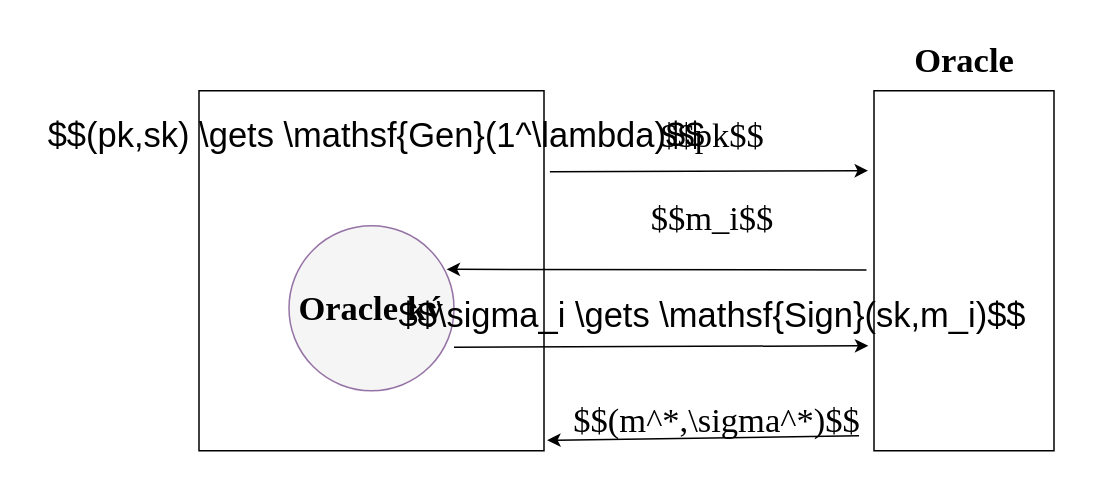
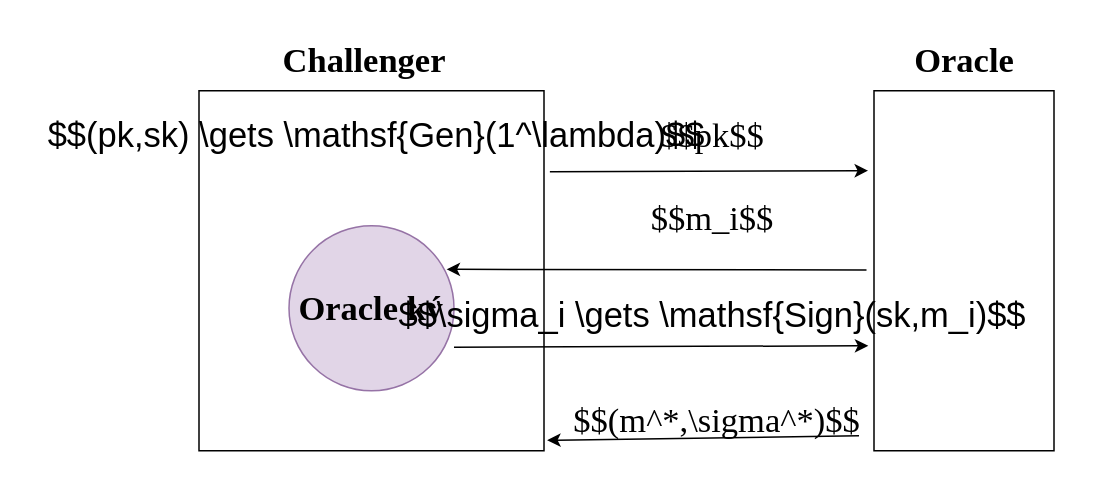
+ <mxCell id="14" value="&lt;font style=&quot;font-size: 23px;&quot; face=&quot;Times New Roman&quot;&gt;&lt;b&gt;Challenger&lt;/b&gt;&lt;/font&gt;" style="text;html=1;align=center;verticalAlign=middle;resizable=0;points=[];autosize=1;strokeColor=none;fillColor=none;" vertex="1" parent="1"><mxGeometry x="177" y="20" width="130" height="40" as="geometry" /></mxCell>
- <mxCell id="5" value="&lt;b&gt;&lt;font face=&quot;Times New Roman&quot; style=&quot;font-size: 23px;&quot;&gt;Oracle ký&lt;/font&gt;&lt;/b&gt;" style="ellipse;whiteSpace=wrap;html=1;aspect=fixed;fillColor=#f5f5f5;strokeColor=#9673a6;" vertex="1" parent="1"><mxGeometry x="192" y="150" width="110" height="110" as="geometry" /></mxCell>
+ <mxCell id="5" value="&lt;b&gt;&lt;font face=&quot;Times New Roman&quot; style=&quot;font-size: 23px;&quot;&gt;Oracle ký&lt;/font&gt;&lt;/b&gt;" style="ellipse;whiteSpace=wrap;html=1;aspect=fixed;fillColor=#e1d5e7;strokeColor=#9673a6;" vertex="1" parent="1"><mxGeometry x="192" y="150" width="110" height="110" as="geometry" /></mxCell>
